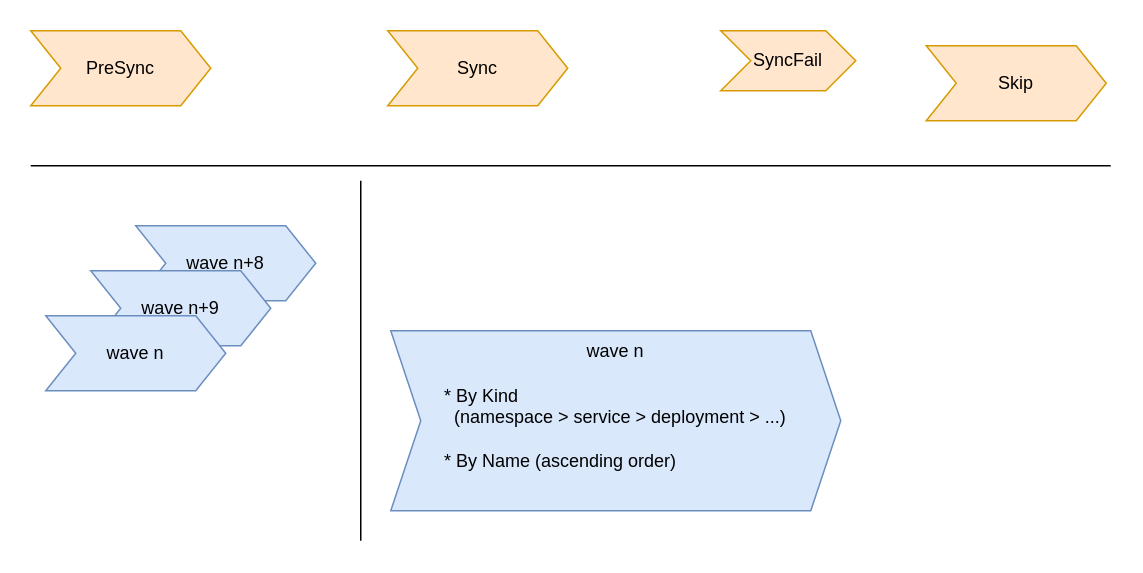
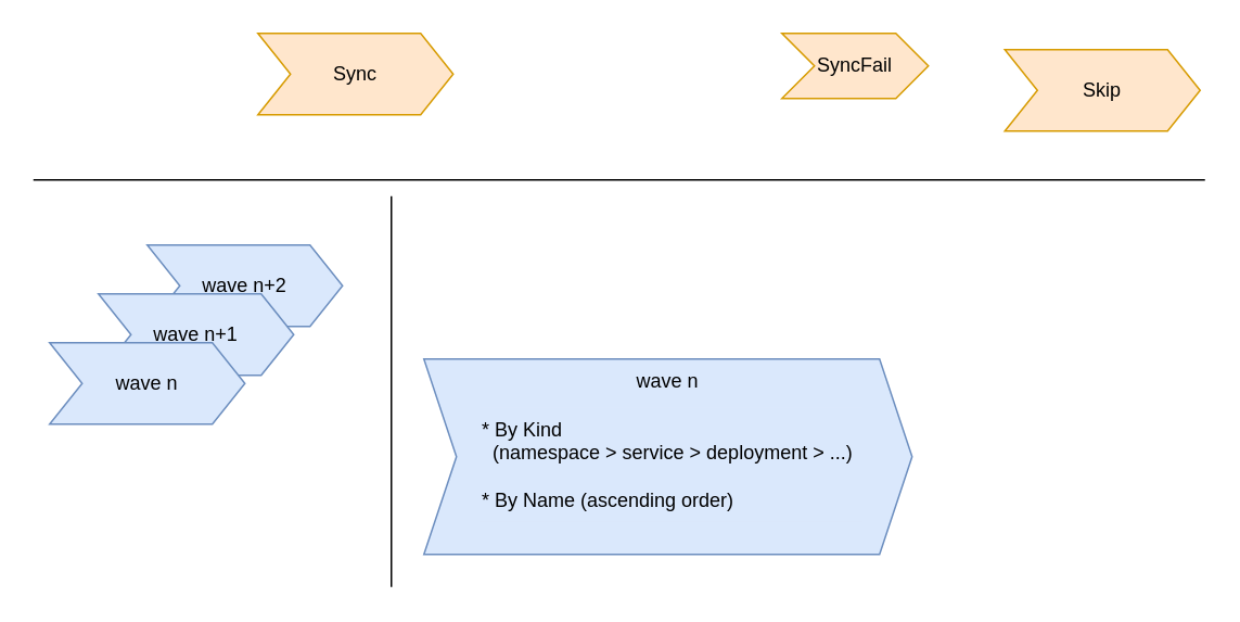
- <mxCell id="7" value="PreSync" style="shape=step;perimeter=stepPerimeter;whiteSpace=wrap;html=1;fixedSize=1;flipH=0;flipV=1;fillColor=#ffe6cc;strokeColor=#d79b00;" vertex="1" parent="1"><mxGeometry x="20" y="20" width="120" height="50" as="geometry" /></mxCell>
- <mxCell id="8" value="Sync" style="shape=step;perimeter=stepPerimeter;whiteSpace=wrap;html=1;fixedSize=1;flipH=0;flipV=1;fillColor=#ffe6cc;strokeColor=#d79b00;" vertex="1" parent="1"><mxGeometry x="258" y="20" width="120" height="50" as="geometry" /></mxCell>
+ <mxCell id="8" value="Sync" style="shape=step;perimeter=stepPerimeter;whiteSpace=wrap;html=1;fixedSize=1;flipH=0;flipV=1;fillColor=#ffe6cc;strokeColor=#d79b00;" vertex="1" parent="1"><mxGeometry x="158" y="20" width="120" height="50" as="geometry" /></mxCell>
- <mxCell id="2" value="wave n+8" style="shape=step;perimeter=stepPerimeter;whiteSpace=wrap;html=1;fixedSize=1;fillColor=#dae8fc;strokeColor=#6c8ebf;" vertex="1" parent="1"><mxGeometry x="90" y="150" width="120" height="50" as="geometry" /></mxCell>
+ <mxCell id="2" value="wave n+2" style="shape=step;perimeter=stepPerimeter;whiteSpace=wrap;html=1;fixedSize=1;fillColor=#dae8fc;strokeColor=#6c8ebf;" vertex="1" parent="1"><mxGeometry x="90" y="150" width="120" height="50" as="geometry" /></mxCell>
- <mxCell id="3" value="wave n+9" style="shape=step;perimeter=stepPerimeter;whiteSpace=wrap;html=1;fixedSize=1;fillColor=#dae8fc;strokeColor=#6c8ebf;" vertex="1" parent="1"><mxGeometry x="60" y="180" width="120" height="50" as="geometry" /></mxCell>
+ <mxCell id="3" value="wave n+1" style="shape=step;perimeter=stepPerimeter;whiteSpace=wrap;html=1;fixedSize=1;fillColor=#dae8fc;strokeColor=#6c8ebf;" vertex="1" parent="1"><mxGeometry x="60" y="180" width="120" height="50" as="geometry" /></mxCell>
